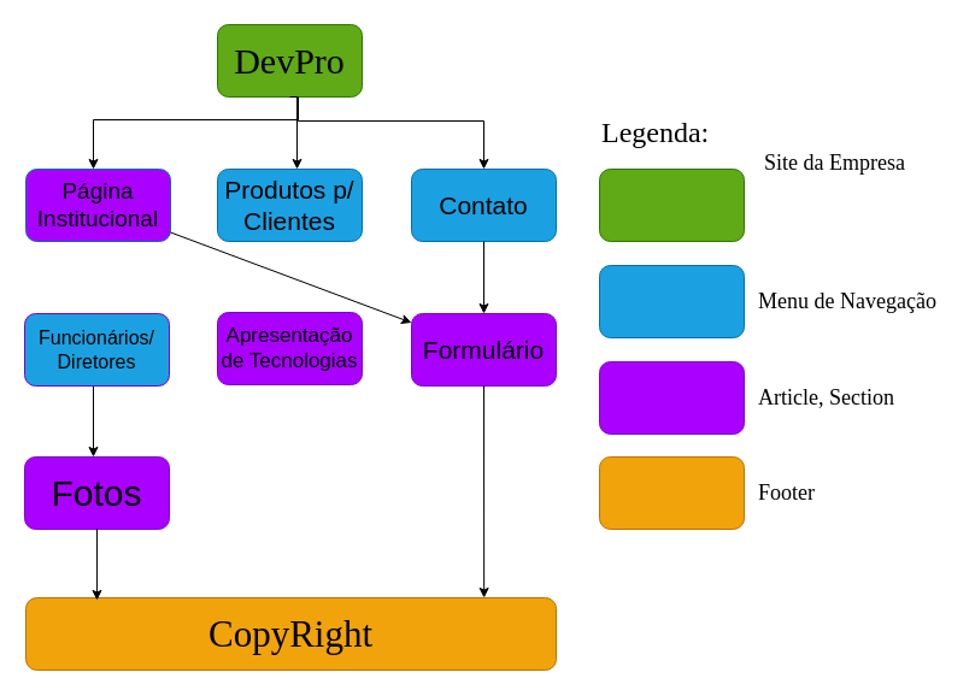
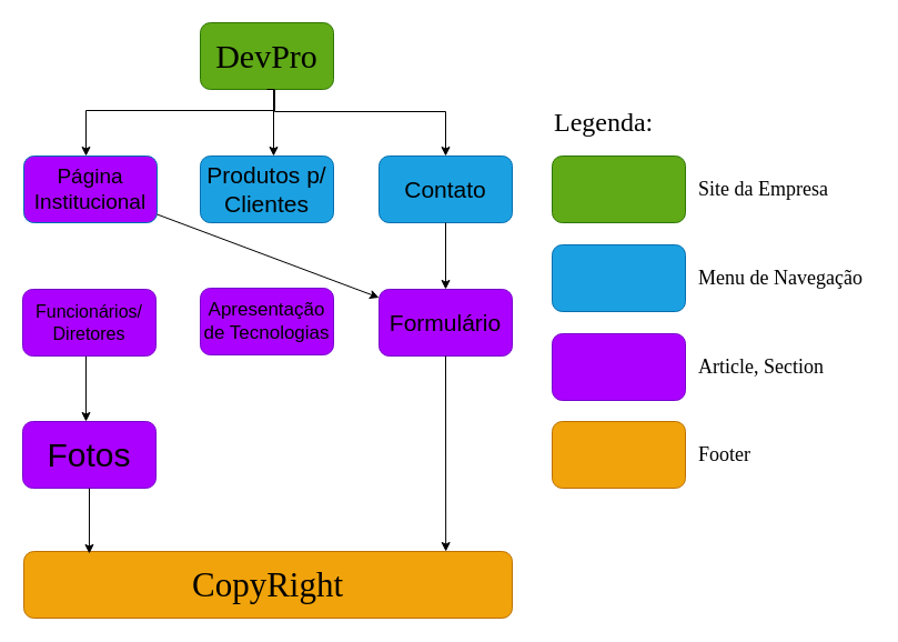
- <mxCell id="22" value="Site da Empresa" style="text;html=1;strokeColor=none;fillColor=none;align=left;verticalAlign=middle;whiteSpace=wrap;rounded=0;labelBackgroundColor=none;fontFamily=Comic Sans MS;fontSize=18;" vertex="1" parent="1"><mxGeometry x="632" y="105" width="160" height="60" as="geometry" /></mxCell>
+ <mxCell id="22" value="Site da Empresa" style="text;html=1;strokeColor=none;fillColor=none;align=left;verticalAlign=middle;whiteSpace=wrap;rounded=0;labelBackgroundColor=none;fontFamily=Comic Sans MS;fontSize=18;" vertex="1" parent="1"><mxGeometry x="627" y="140" width="160" height="60" as="geometry" /></mxCell>
- <mxCell id="10" value="Funcionários/ Diretores" style="rounded=1;whiteSpace=wrap;html=1;fillColor=#1ba1e2;strokeColor=#7700CC;fontSize=16;fontColor=#000000;" vertex="1" parent="1"><mxGeometry x="20" y="260" width="120" height="60" as="geometry" /></mxCell>
+ <mxCell id="10" value="Funcionários/ Diretores" style="rounded=1;whiteSpace=wrap;html=1;fillColor=#aa00ff;strokeColor=#7700CC;fontSize=16;fontColor=#000000;" vertex="1" parent="1"><mxGeometry x="20" y="260" width="120" height="60" as="geometry" /></mxCell>
